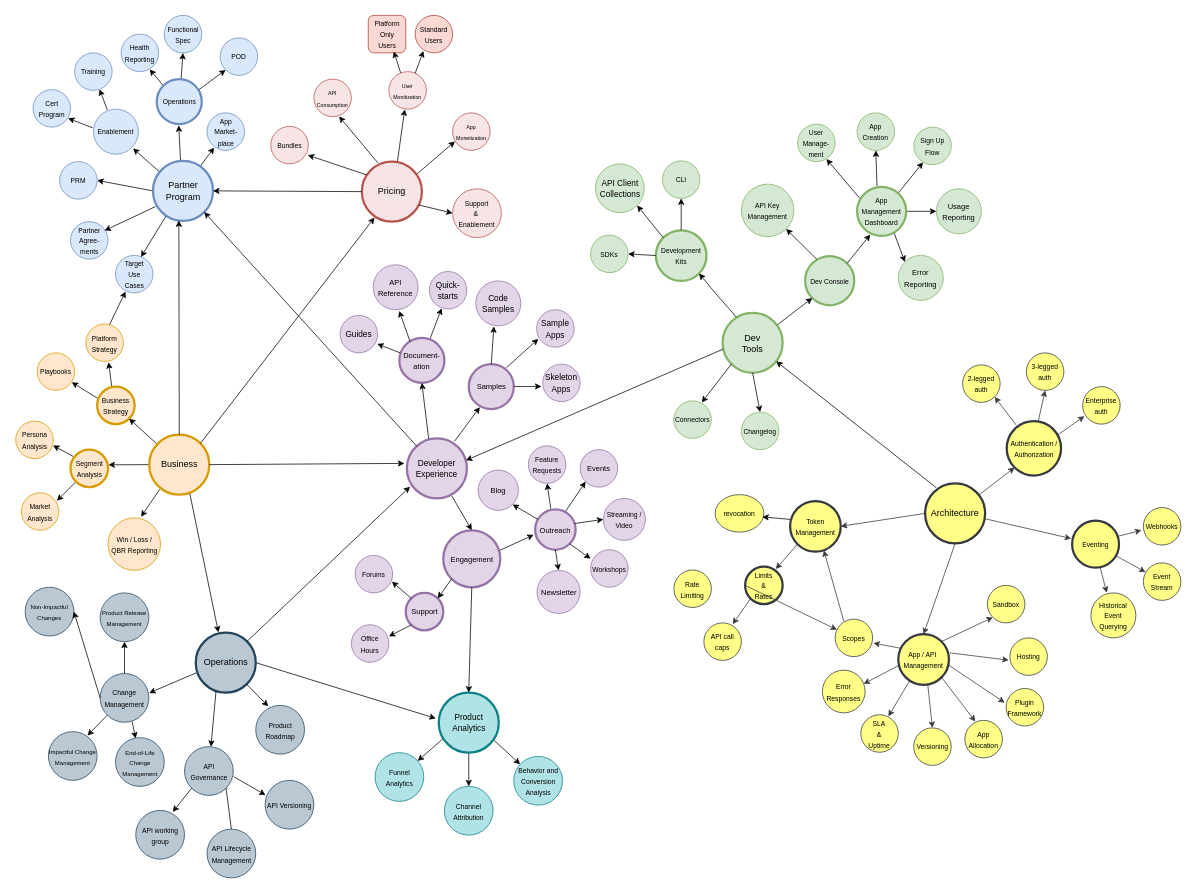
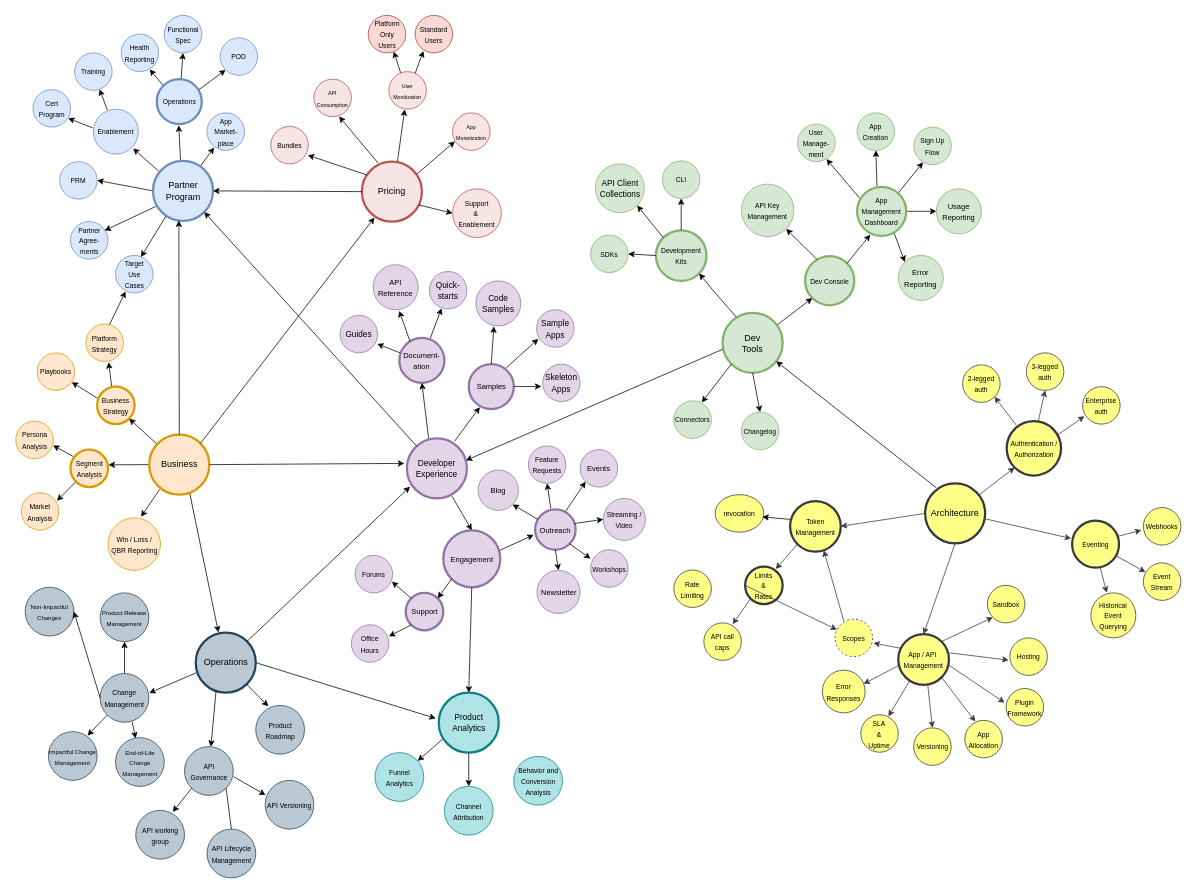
- <mxCell id="50" value="&lt;font style=&quot;font-size: 9px;&quot;&gt;Platform&lt;br&gt;Only&lt;br&gt;Users&lt;br&gt;&lt;/font&gt;" style="whiteSpace=wrap;html=1;aspect=fixed;fillColor=#fad9d5;strokeColor=#ae4132;rounded=1;" parent="1" vertex="1"><mxGeometry x="490.5" y="20" width="50" height="50" as="geometry" /></mxCell>
+ <mxCell id="50" value="&lt;font style=&quot;font-size: 9px;&quot;&gt;Platform&lt;br&gt;Only&lt;br&gt;Users&lt;br&gt;&lt;/font&gt;" style="ellipse;whiteSpace=wrap;html=1;aspect=fixed;fillColor=#fad9d5;strokeColor=#ae4132;" parent="1" vertex="1"><mxGeometry x="490.5" y="20" width="50" height="50" as="geometry" /></mxCell>
- <mxCell id="53" value="&lt;font style=&quot;font-size: 9px;&quot;&gt;Scopes&lt;br&gt;&lt;/font&gt;" style="ellipse;whiteSpace=wrap;html=1;aspect=fixed;fillColor=#ffff88;strokeColor=#36393d;" parent="1" vertex="1"><mxGeometry x="1113" y="825" width="50" height="50" as="geometry" /></mxCell>
+ <mxCell id="53" value="&lt;font style=&quot;font-size: 9px;&quot;&gt;Scopes&lt;br&gt;&lt;/font&gt;" style="ellipse;whiteSpace=wrap;html=1;aspect=fixed;fillColor=#ffff88;strokeColor=#36393d;dashed=1;" parent="1" vertex="1"><mxGeometry x="1113" y="825" width="50" height="50" as="geometry" /></mxCell>
- <mxCell id="101" value="" style="endArrow=classic;html=1;rounded=0;fontSize=7;exitX=0.928;exitY=0.799;exitDx=0;exitDy=0;exitPerimeter=0;" parent="1" source="66" target="98" edge="1"><mxGeometry width="50" height="50" relative="1" as="geometry"><mxPoint x="570.5" y="923" as="sourcePoint" /><mxPoint x="570.5" y="968" as="targetPoint" /></mxGeometry></mxCell>
